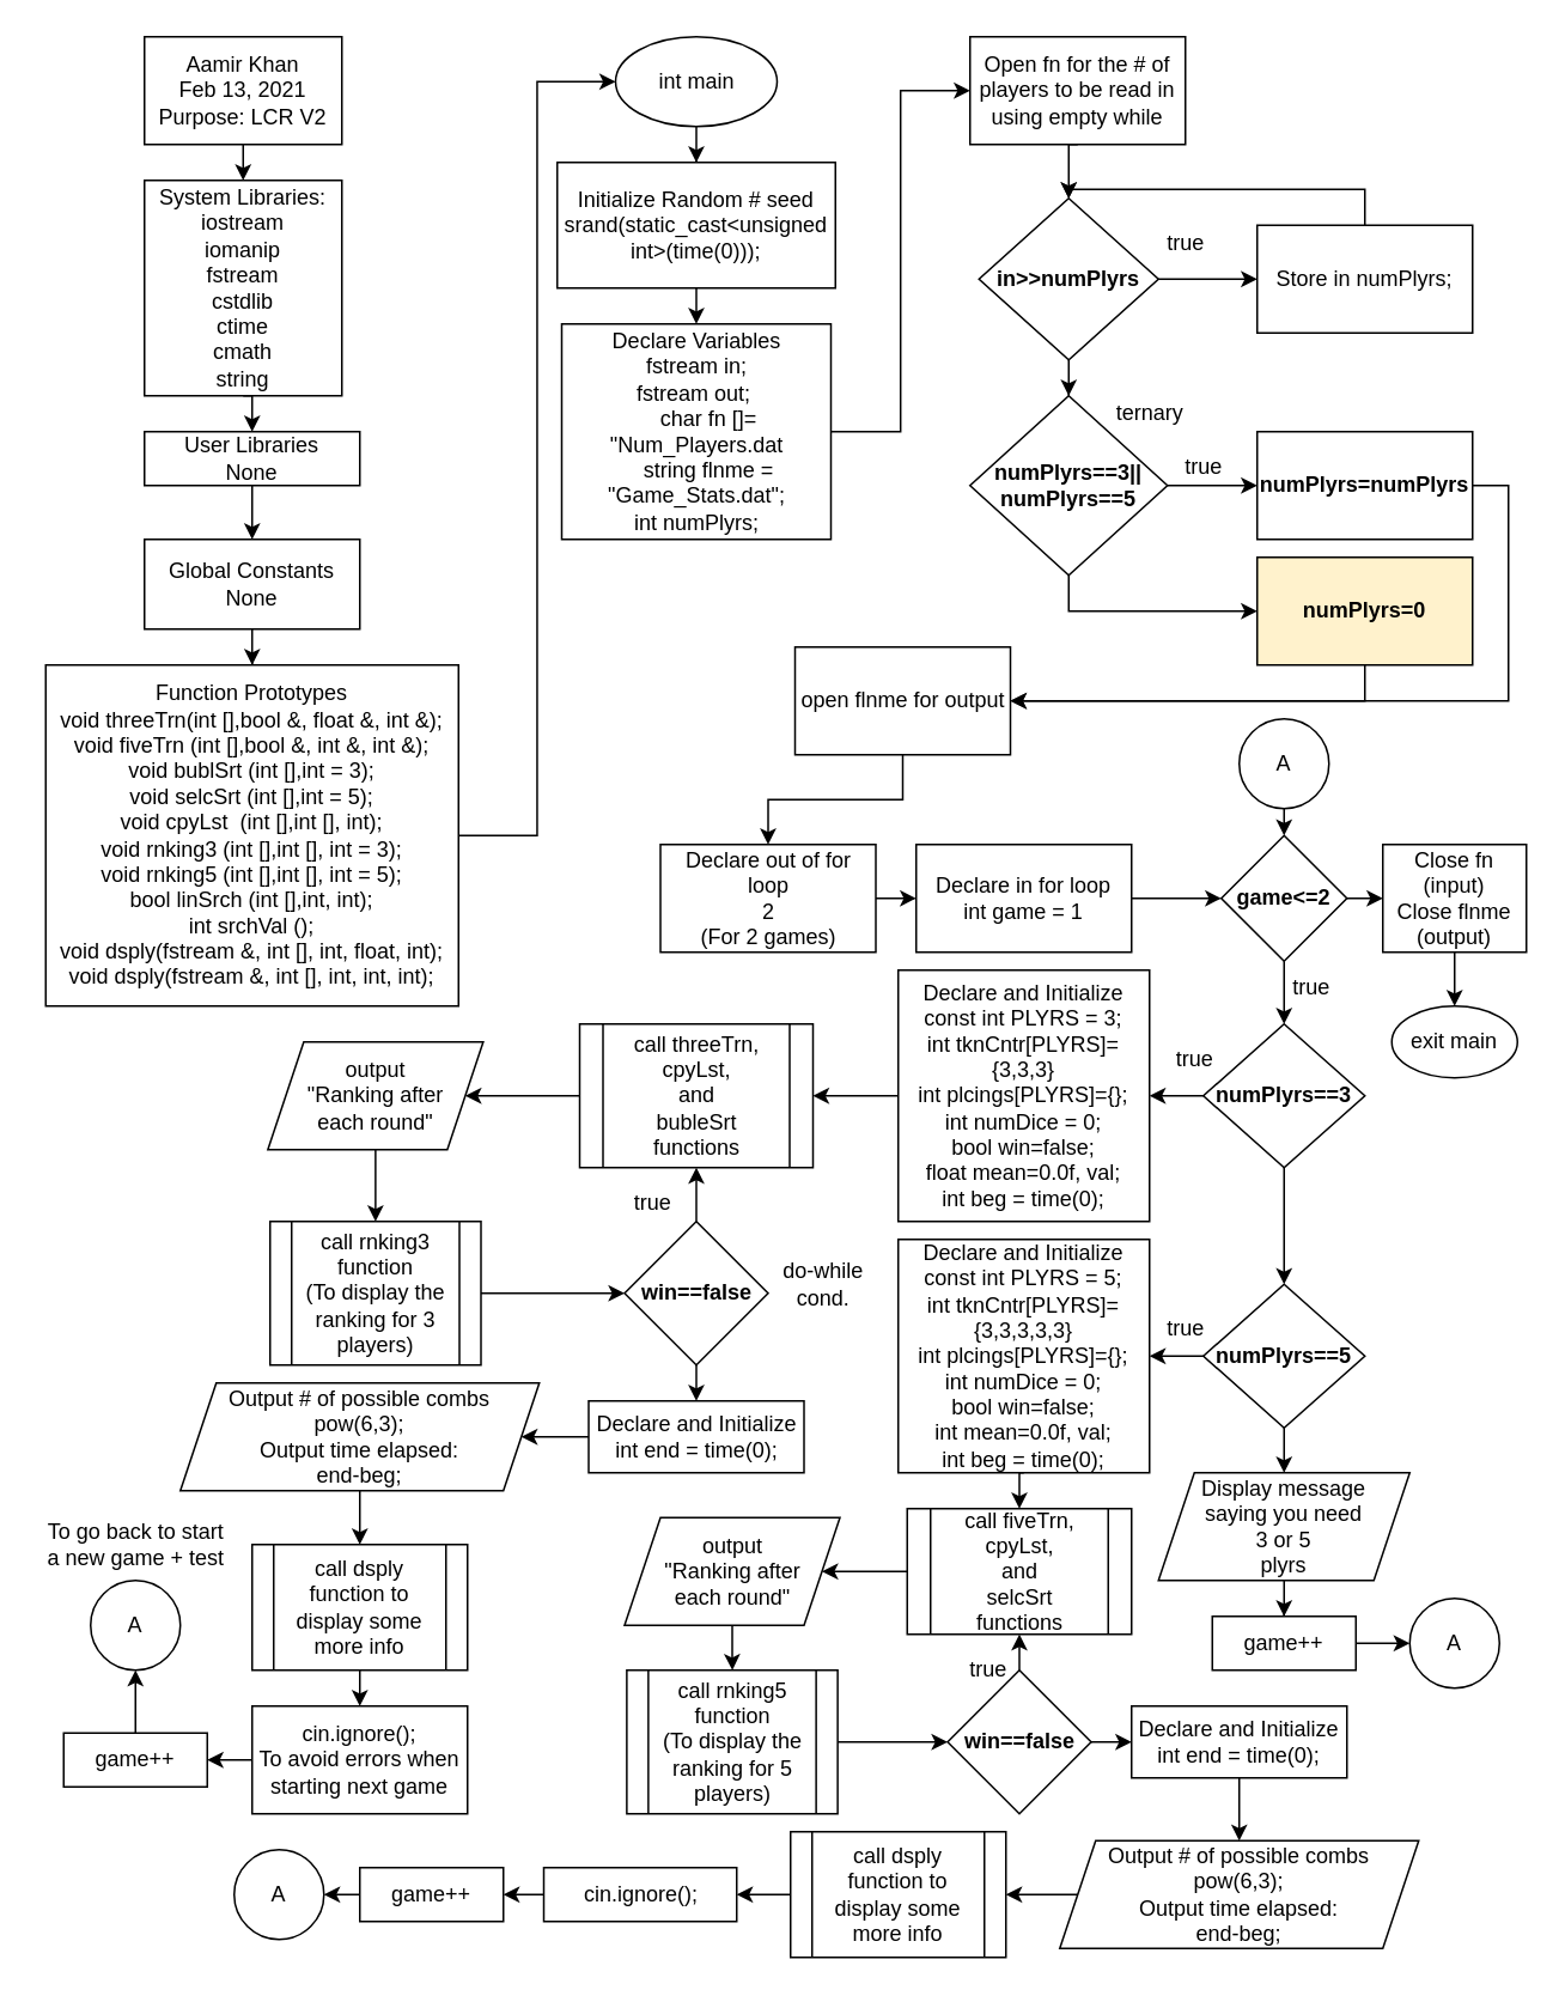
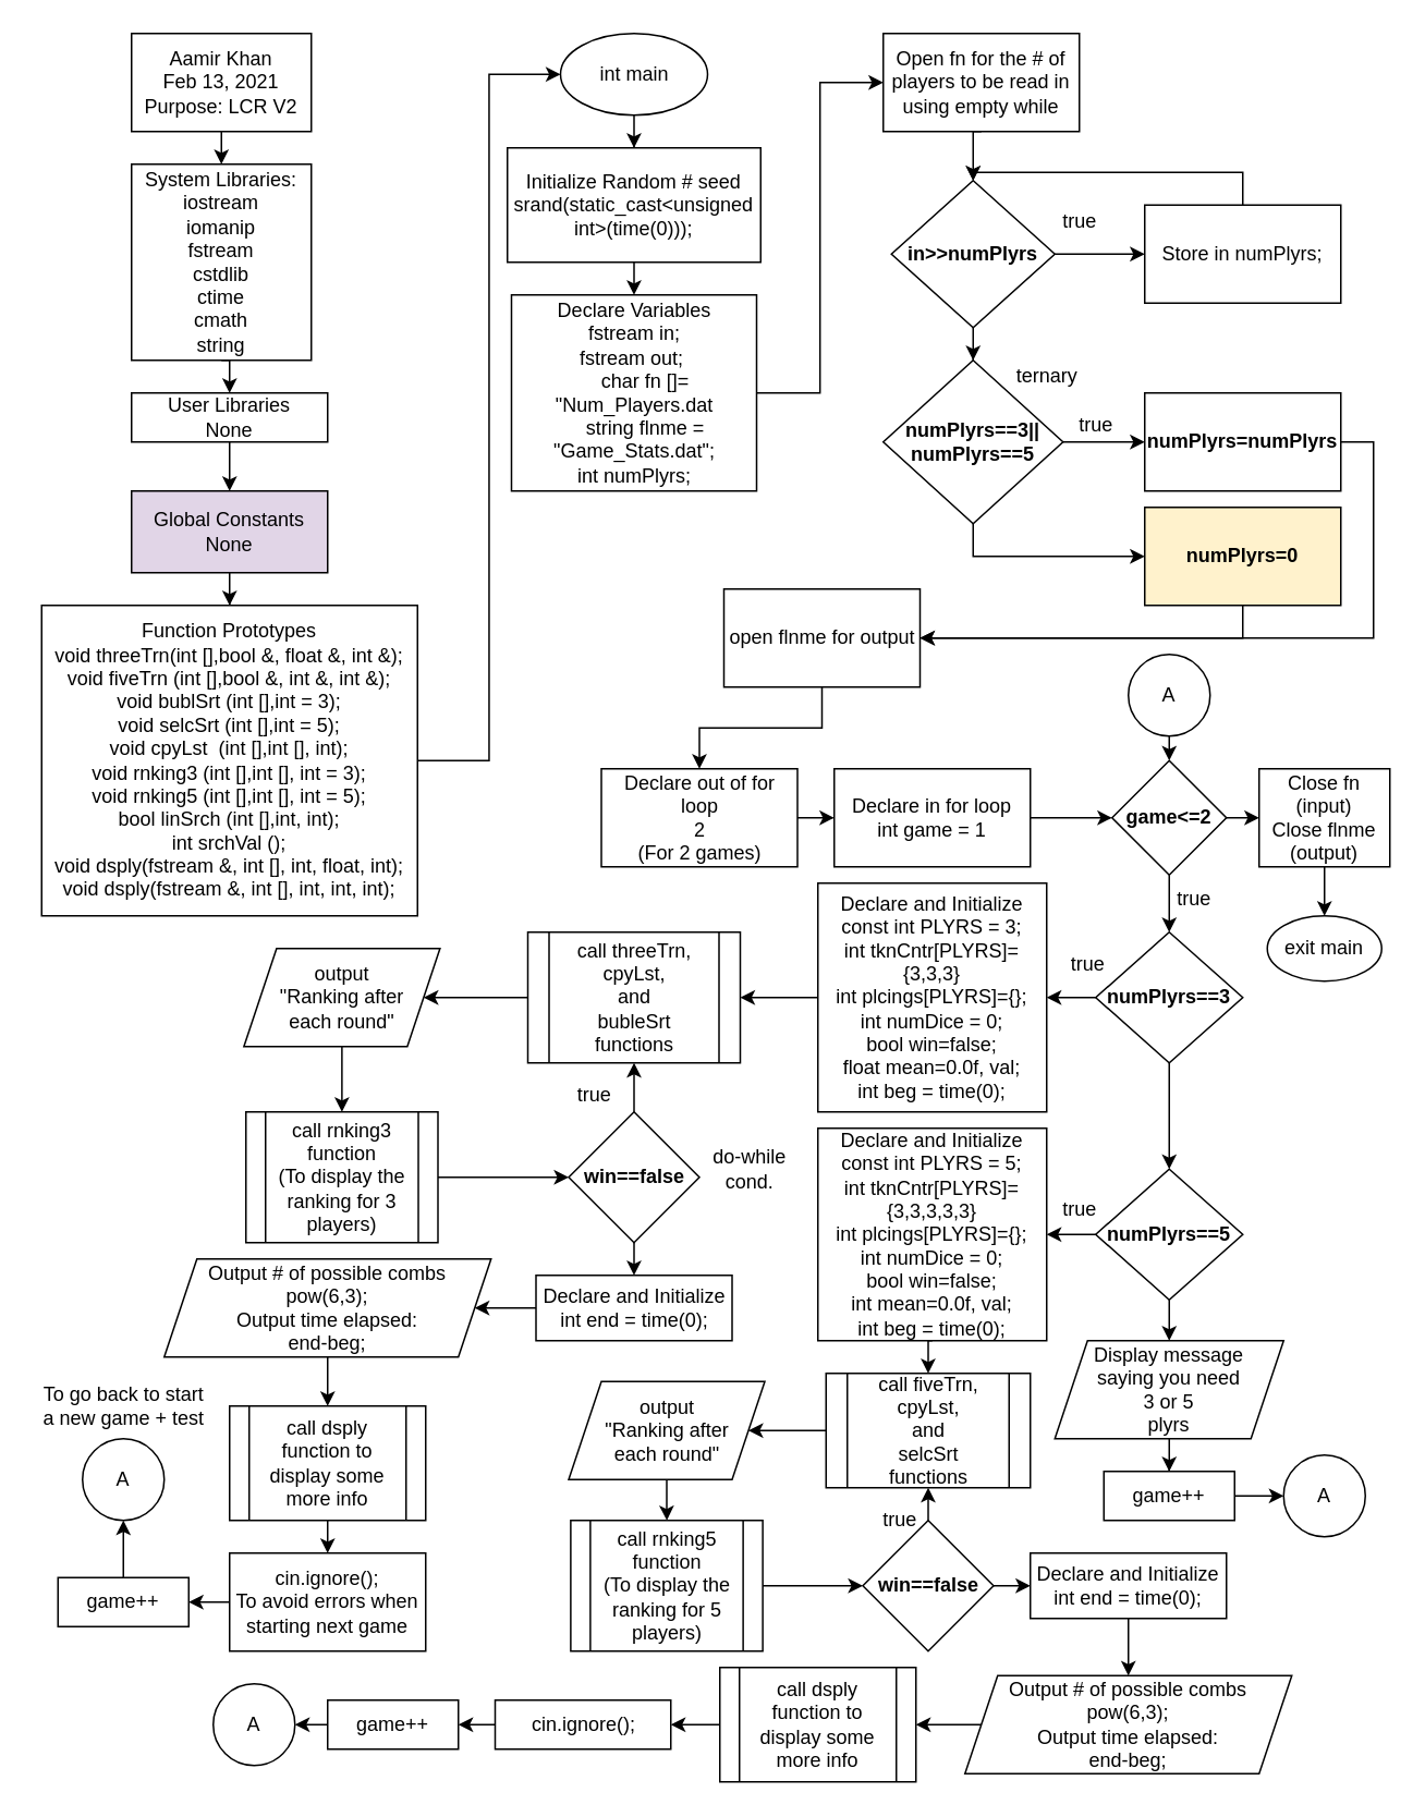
- <mxCell id="9" value="Global Constants&lt;br&gt;None" style="rounded=0;whiteSpace=wrap;html=1;" parent="1" vertex="1"><mxGeometry x="80" y="300" width="120" height="50" as="geometry" /></mxCell>
+ <mxCell id="9" value="Global Constants&lt;br&gt;None" style="rounded=0;whiteSpace=wrap;html=1;fillColor=#e1d5e7;" parent="1" vertex="1"><mxGeometry x="80" y="300" width="120" height="50" as="geometry" /></mxCell>
